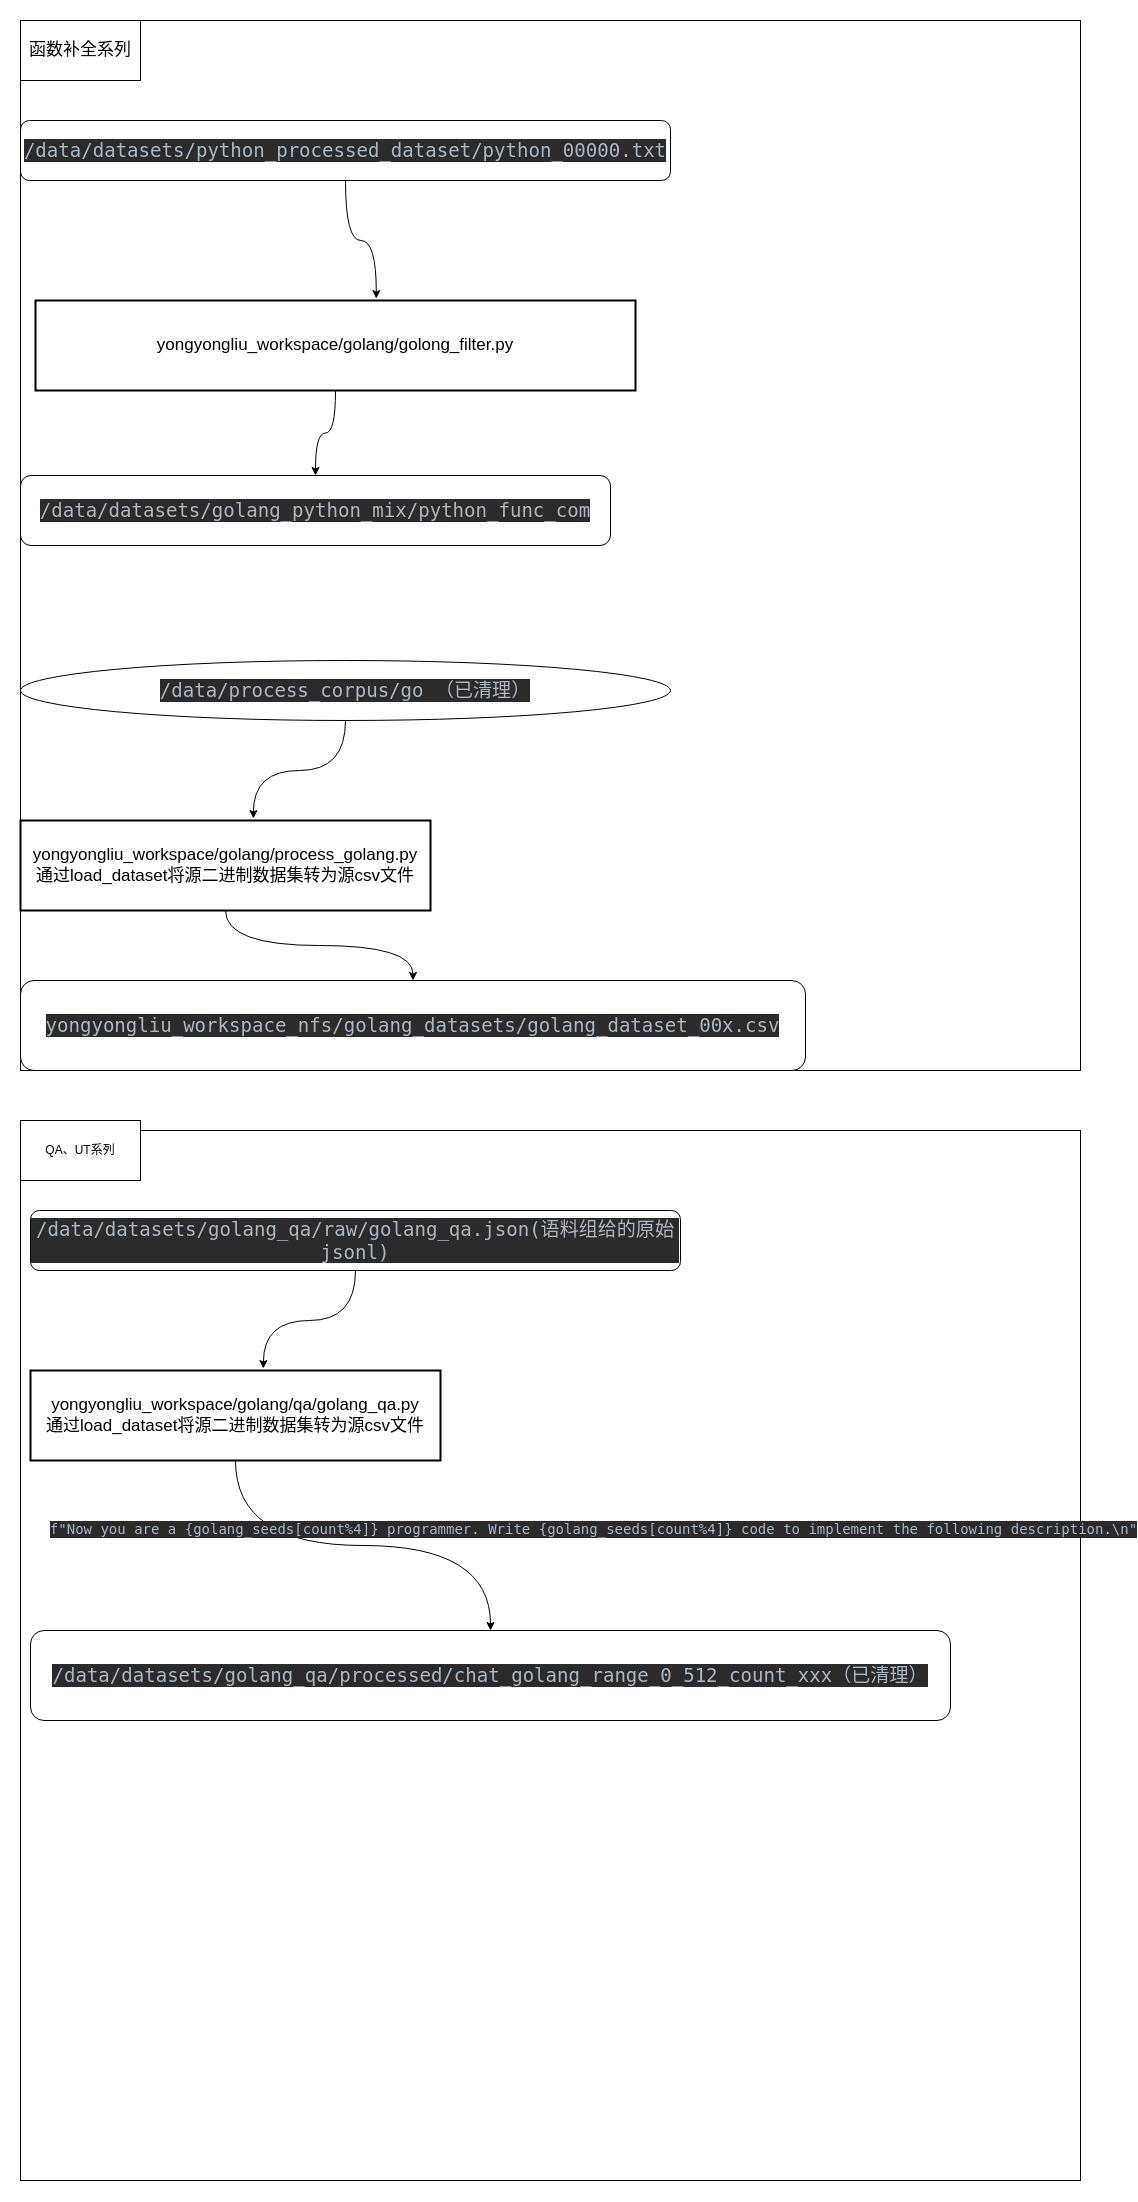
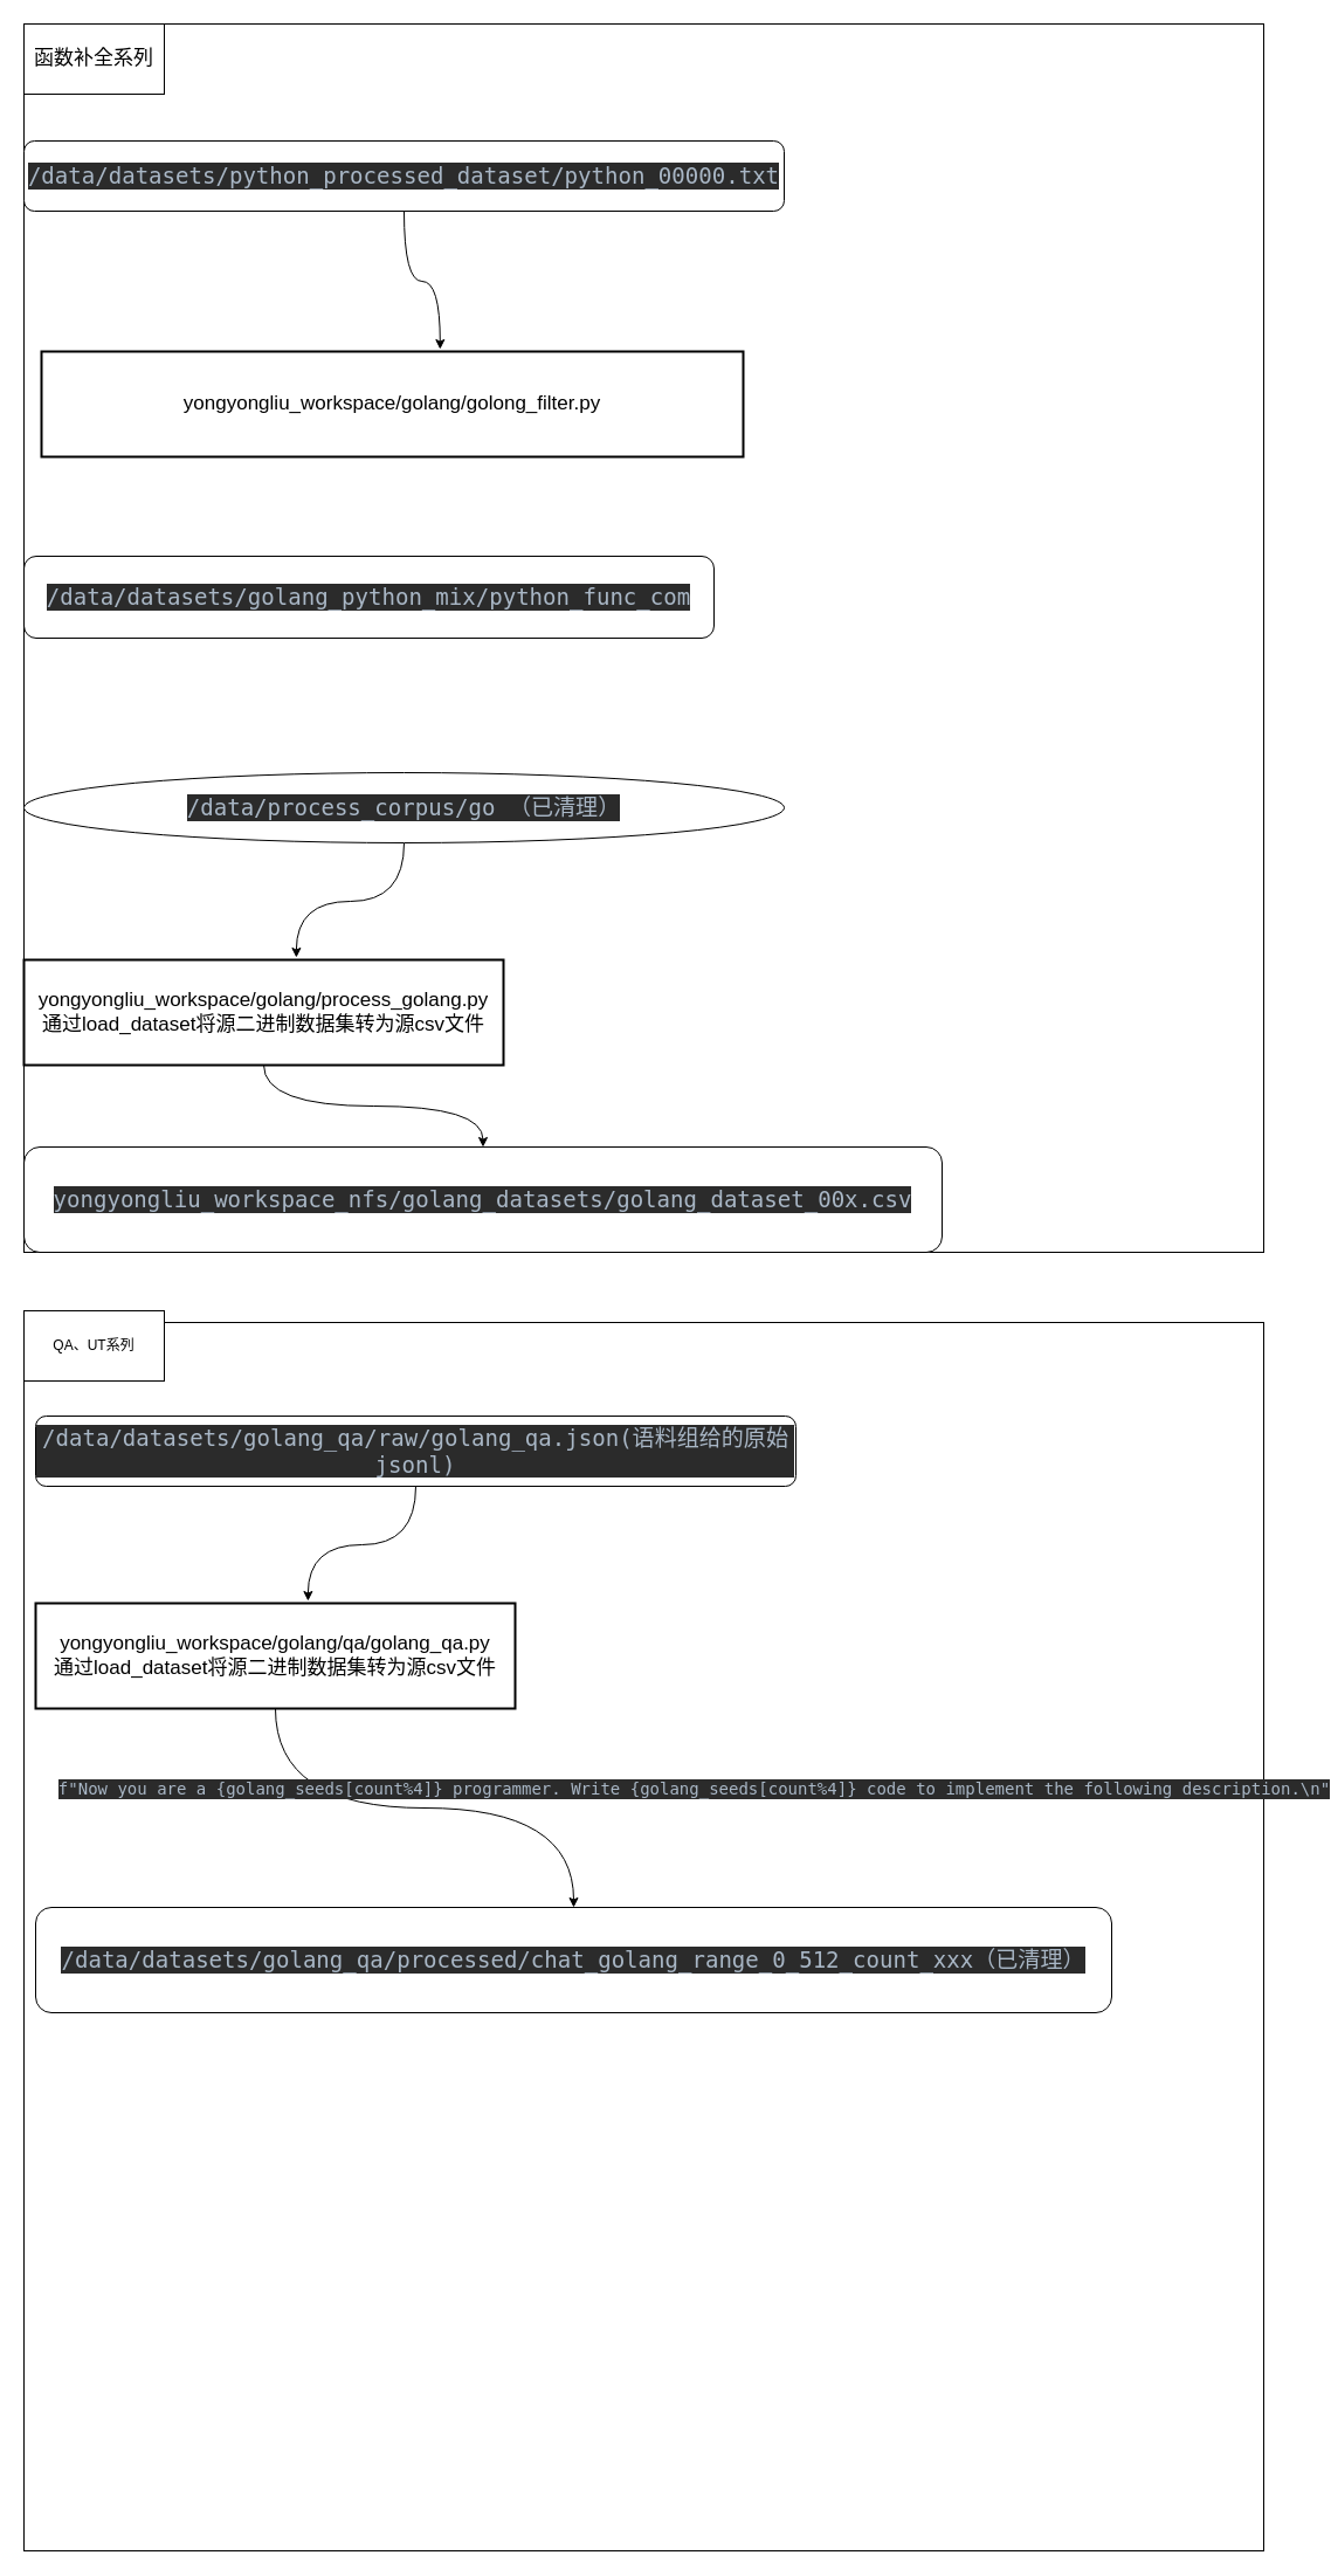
- <mxCell id="5" style="edgeStyle=orthogonalEdgeStyle;rounded=0;orthogonalLoop=1;jettySize=auto;html=1;exitX=0.5;exitY=1;exitDx=0;exitDy=0;curved=1;" edge="1" parent="1" source="6" target="7"><mxGeometry relative="1" as="geometry" /></mxCell>
